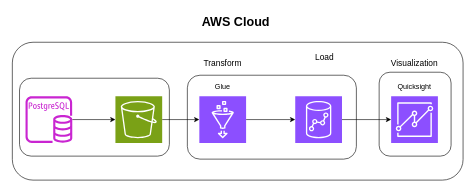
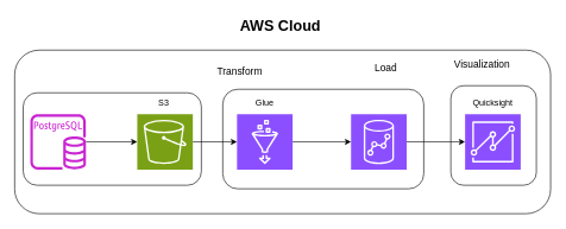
- <mxCell id="18" value="&lt;font style=&quot;font-size: 14px;&quot;&gt;Transform&lt;/font&gt;" style="text;strokeColor=none;align=center;fillColor=none;html=1;verticalAlign=middle;whiteSpace=wrap;rounded=0;" vertex="1" parent="1"><mxGeometry x="341" y="90" width="60" height="30" as="geometry" /></mxCell>
+ <mxCell id="18" value="&lt;font style=&quot;font-size: 14px;&quot;&gt;Transform&lt;/font&gt;" style="text;strokeColor=none;align=center;fillColor=none;html=1;verticalAlign=middle;whiteSpace=wrap;rounded=0;" vertex="1" parent="1"><mxGeometry x="306" y="85" width="60" height="30" as="geometry" /></mxCell>
- <mxCell id="19" value="&lt;font style=&quot;font-size: 14px;&quot;&gt;Visualization&lt;/font&gt;" style="text;strokeColor=none;align=center;fillColor=none;html=1;verticalAlign=middle;whiteSpace=wrap;rounded=0;" vertex="1" parent="1"><mxGeometry x="661" y="90" width="60" height="30" as="geometry" /></mxCell>
+ <mxCell id="19" value="&lt;font style=&quot;font-size: 14px;&quot;&gt;Visualization&lt;/font&gt;" style="text;strokeColor=none;align=center;fillColor=none;html=1;verticalAlign=middle;whiteSpace=wrap;rounded=0;" vertex="1" parent="1"><mxGeometry x="646" y="75" width="60" height="30" as="geometry" /></mxCell>
+ <mxCell id="15" value="S3&amp;nbsp;" style="text;strokeColor=none;align=center;fillColor=none;html=1;verticalAlign=middle;whiteSpace=wrap;rounded=0;" vertex="1" parent="1"><mxGeometry x="201" y="130" width="60" height="30" as="geometry" /></mxCell>
